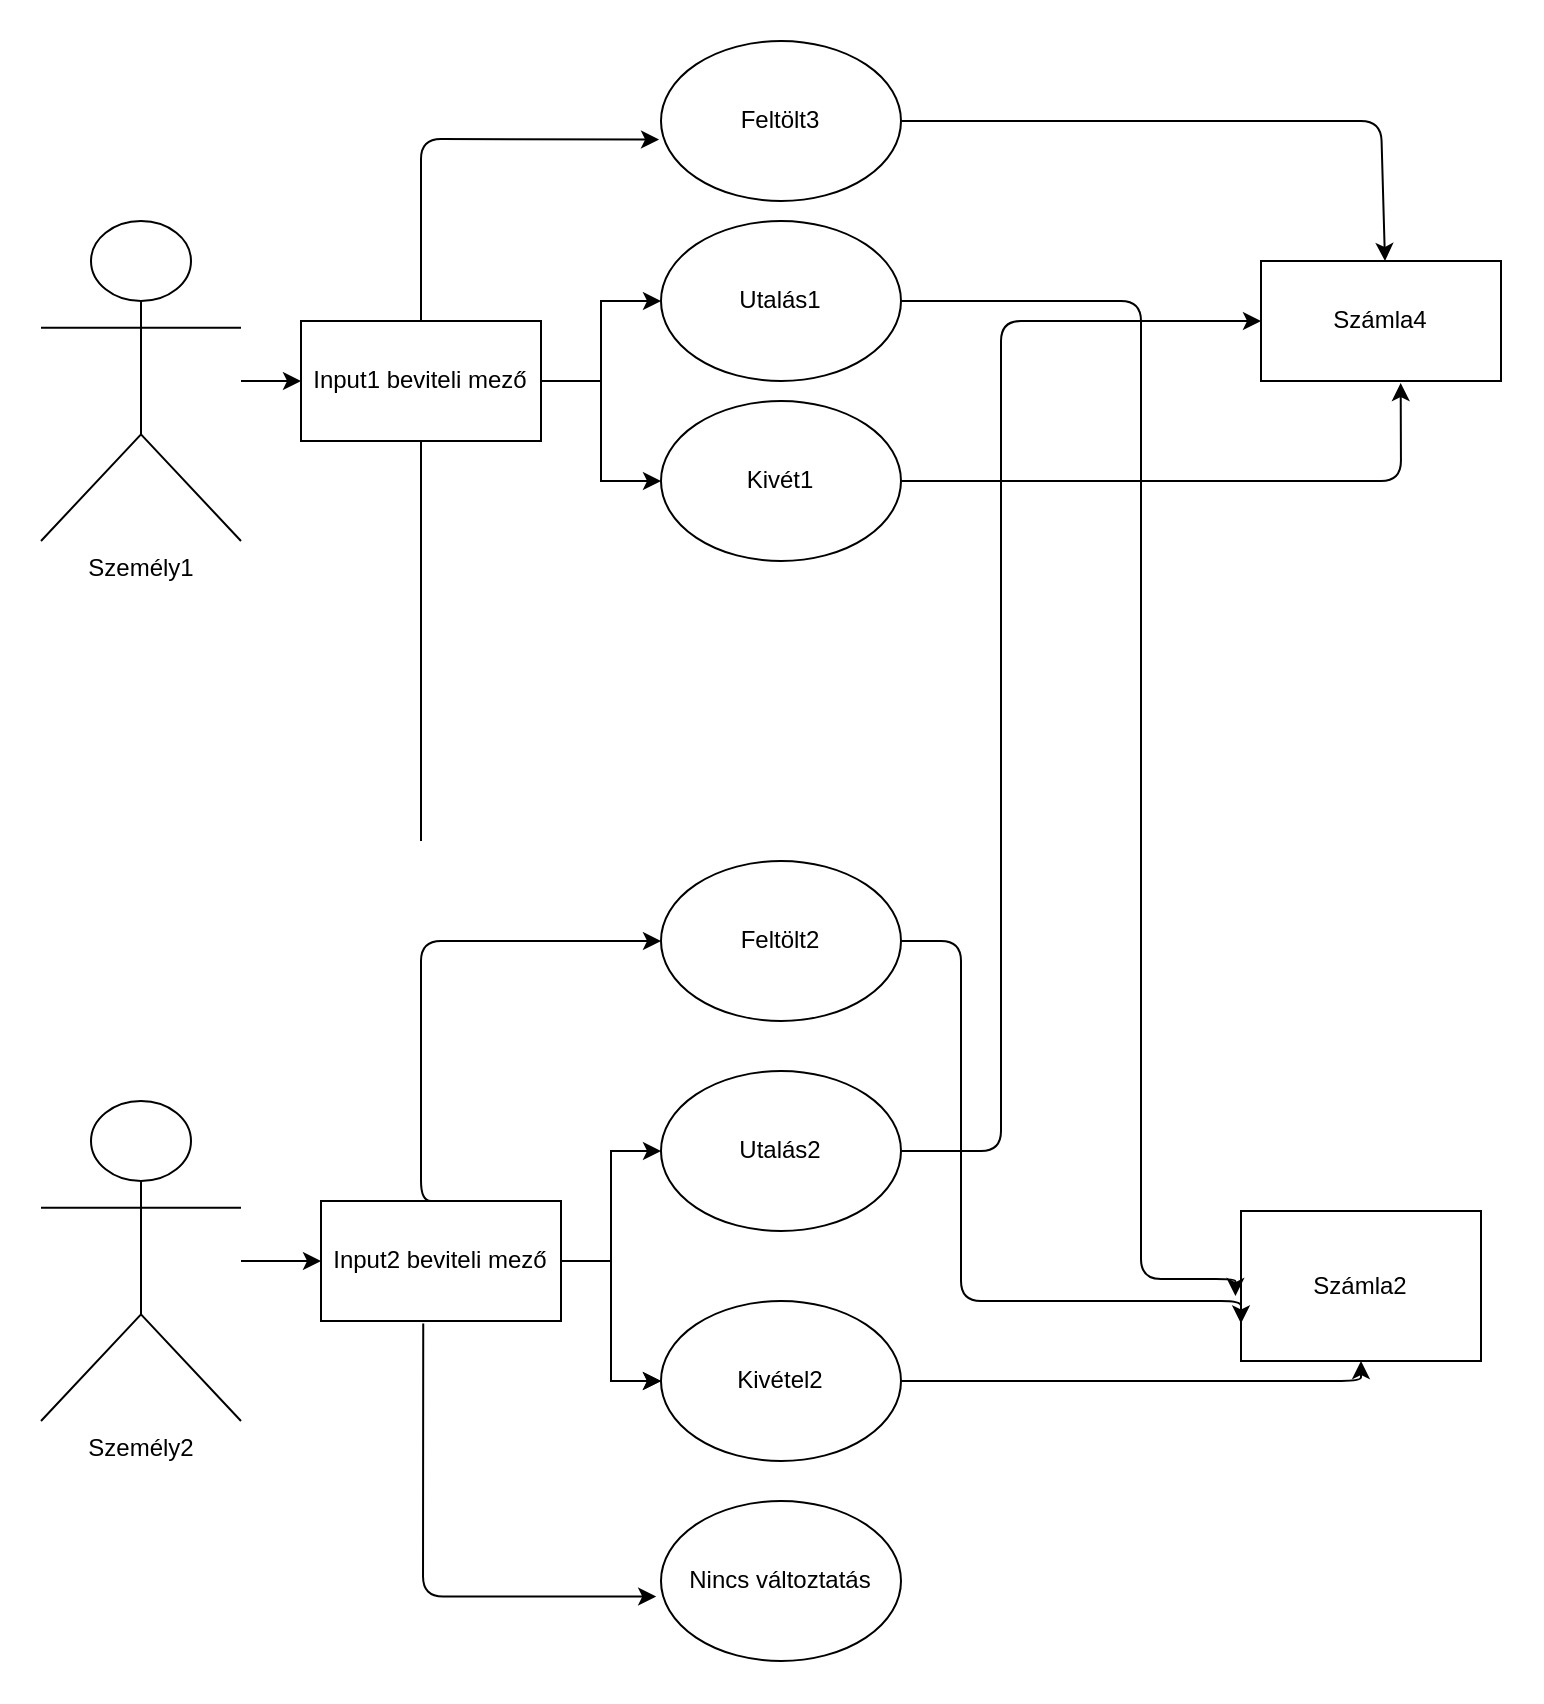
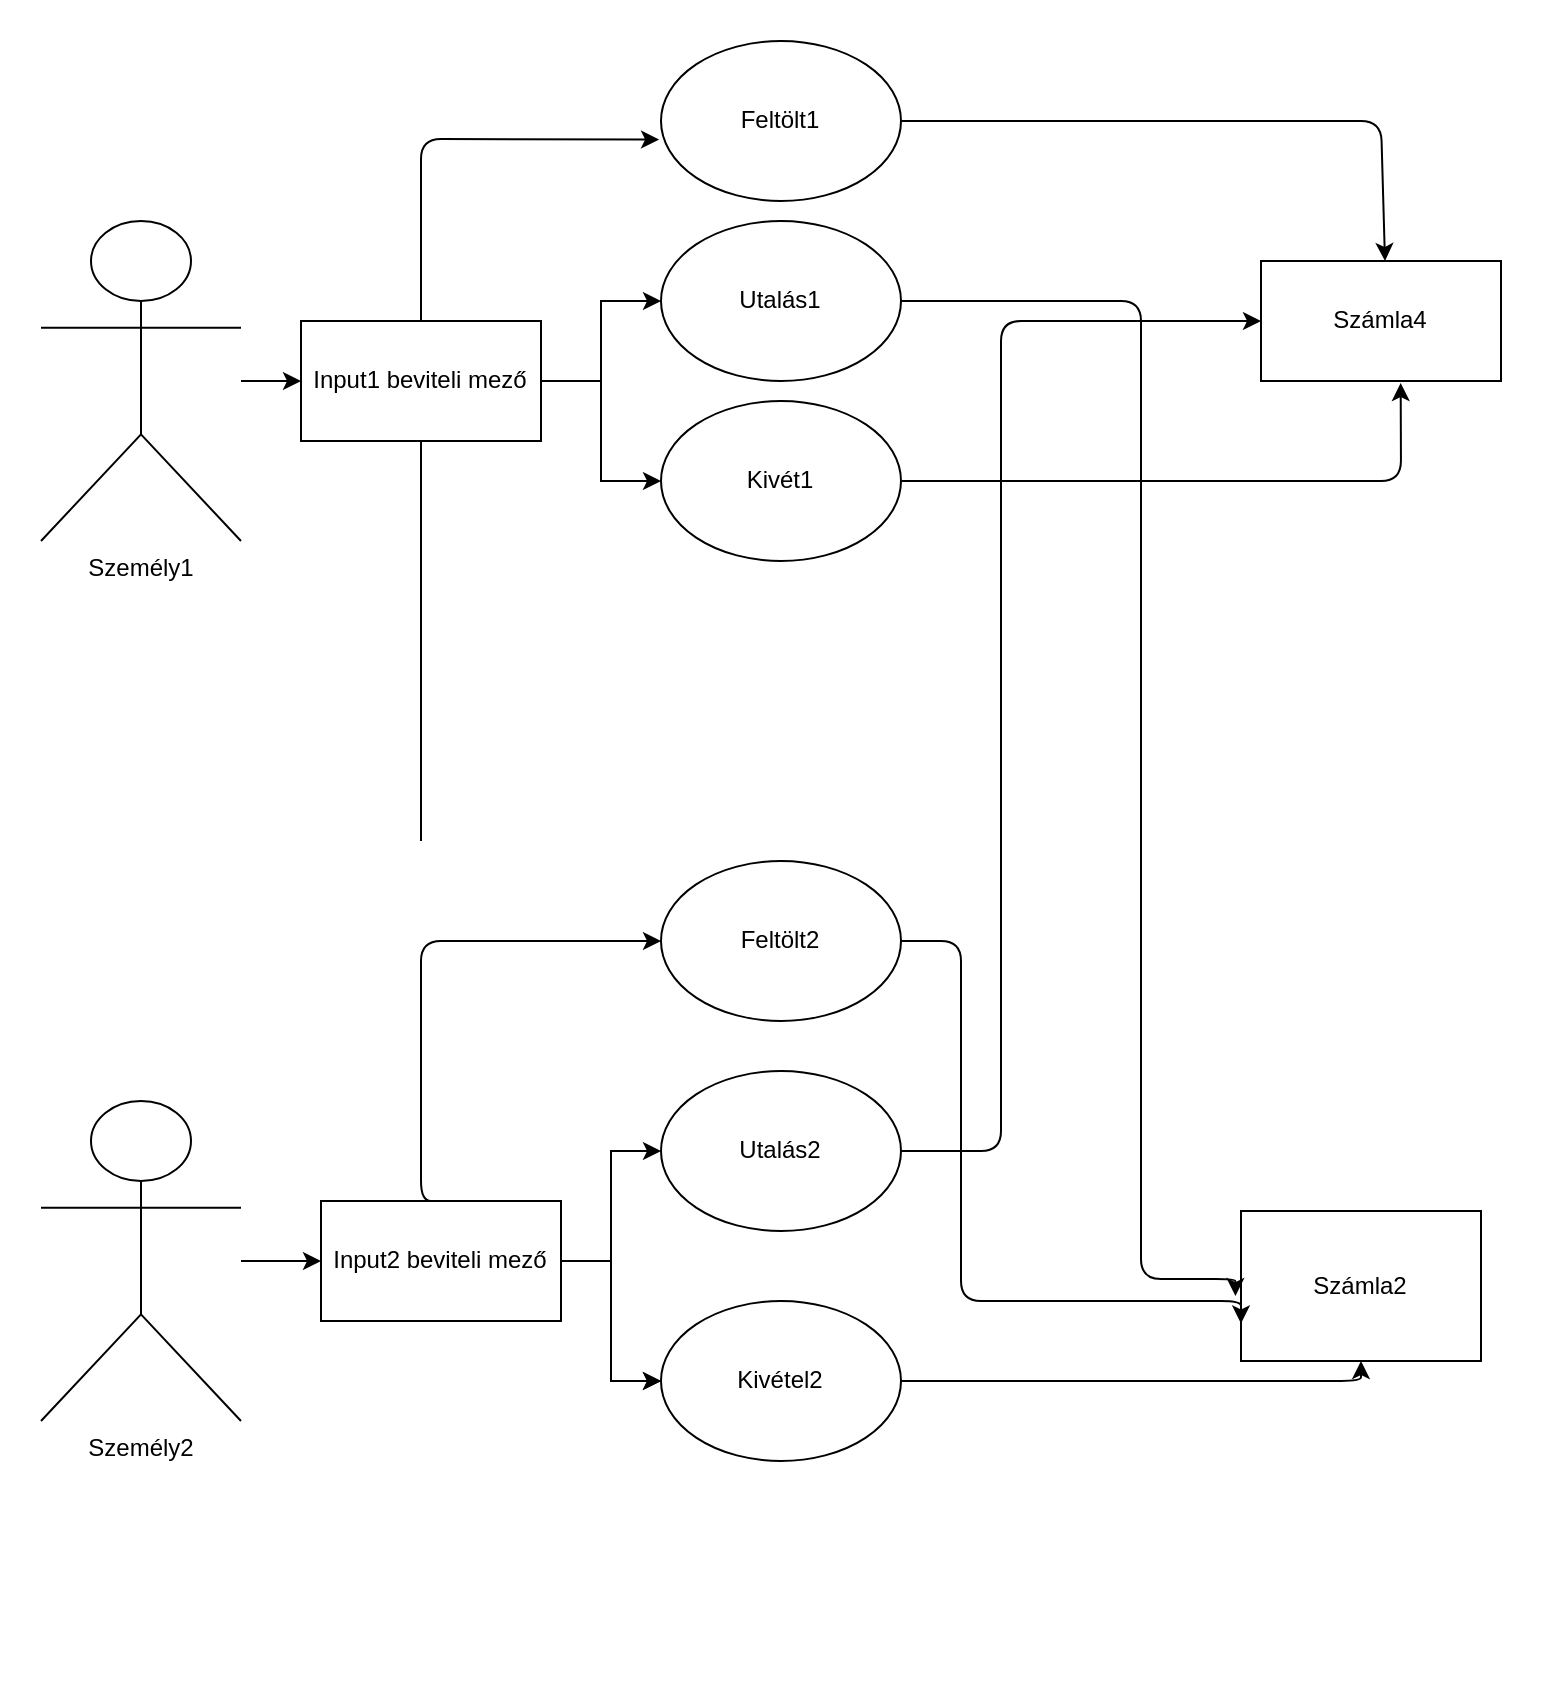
- <mxCell id="15" value="Feltölt3" style="ellipse;whiteSpace=wrap;html=1;" vertex="1" parent="1"><mxGeometry x="330" y="20" width="120" height="80" as="geometry" /></mxCell>
+ <mxCell id="15" value="Feltölt1" style="ellipse;whiteSpace=wrap;html=1;" vertex="1" parent="1"><mxGeometry x="330" y="20" width="120" height="80" as="geometry" /></mxCell>
- <mxCell id="31" value="" style="edgeStyle=elbowEdgeStyle;elbow=horizontal;endArrow=classic;html=1;exitX=0.426;exitY=1.021;exitDx=0;exitDy=0;exitPerimeter=0;entryX=-0.02;entryY=0.597;entryDx=0;entryDy=0;entryPerimeter=0;" edge="1" parent="1" source="8" target="14"><mxGeometry width="50" height="50" relative="1" as="geometry"><mxPoint x="370" y="720" as="sourcePoint" /><mxPoint x="420" y="670" as="targetPoint" /><Array as="points"><mxPoint x="211" y="750" /></Array></mxGeometry></mxCell>
- <mxCell id="14" value="Nincs változtatás" style="ellipse;whiteSpace=wrap;html=1;" vertex="1" parent="1"><mxGeometry x="330" y="750" width="120" height="80" as="geometry" /></mxCell>
